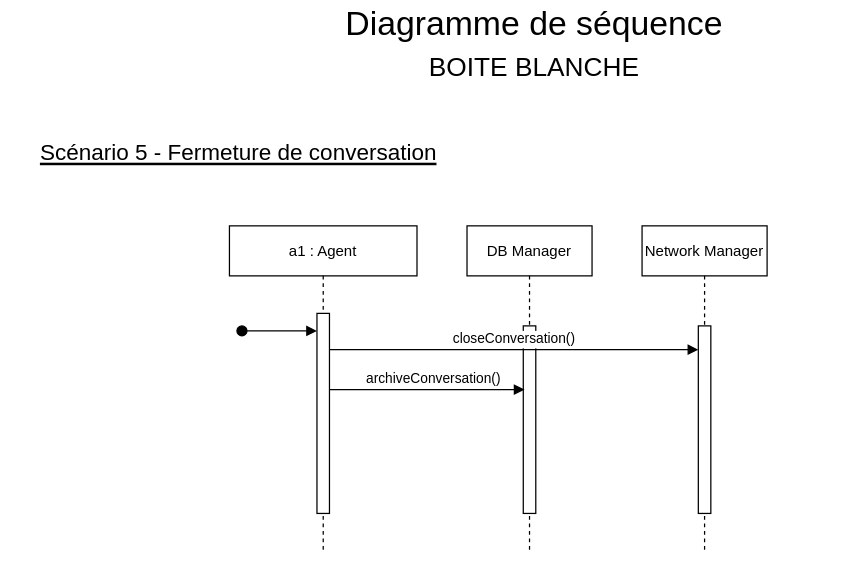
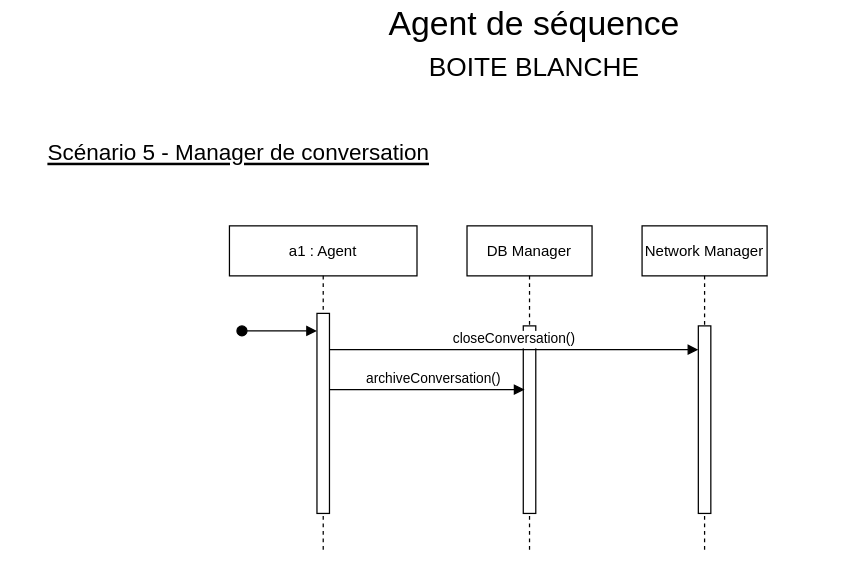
- <mxCell id="7" value="&lt;div style=&quot;font-size: 27px;&quot;&gt;&lt;font style=&quot;font-size: 27px;&quot;&gt;&lt;span style=&quot;&quot;&gt;Diagramme de séquence&lt;/span&gt; &lt;br&gt;&lt;/font&gt;&lt;/div&gt;&lt;div style=&quot;font-size: 27px;&quot;&gt;&lt;font style=&quot;font-size: 21px;&quot;&gt;BOITE BLANCHE&lt;/font&gt;&lt;/div&gt;" style="text;html=1;strokeColor=none;fillColor=none;align=center;verticalAlign=middle;whiteSpace=wrap;rounded=0;" vertex="1" parent="1"><mxGeometry x="197" y="20" width="460" height="30" as="geometry" /></mxCell>
+ <mxCell id="7" value="&lt;div style=&quot;font-size: 27px;&quot;&gt;&lt;font style=&quot;font-size: 27px;&quot;&gt;&lt;span style=&quot;&quot;&gt;Agent de séquence&lt;/span&gt; &lt;br&gt;&lt;/font&gt;&lt;/div&gt;&lt;div style=&quot;font-size: 27px;&quot;&gt;&lt;font style=&quot;font-size: 21px;&quot;&gt;BOITE BLANCHE&lt;/font&gt;&lt;/div&gt;" style="text;html=1;strokeColor=none;fillColor=none;align=center;verticalAlign=middle;whiteSpace=wrap;rounded=0;" vertex="1" parent="1"><mxGeometry x="197" y="20" width="460" height="30" as="geometry" /></mxCell>
- <mxCell id="8" value="&lt;u&gt;&lt;font style=&quot;font-size: 18px;&quot;&gt;Scénario 5 - Fermeture de conversation&lt;br&gt;&lt;/font&gt;&lt;/u&gt;" style="text;html=1;align=center;verticalAlign=middle;resizable=0;points=[];autosize=1;strokeColor=none;fillColor=none;fontSize=21;" vertex="1" parent="1"><mxGeometry x="20" y="100" width="340" height="40" as="geometry" /></mxCell>
+ <mxCell id="8" value="&lt;u&gt;&lt;font style=&quot;font-size: 18px;&quot;&gt;Scénario 5 - Manager de conversation&lt;br&gt;&lt;/font&gt;&lt;/u&gt;" style="text;html=1;align=center;verticalAlign=middle;resizable=0;points=[];autosize=1;strokeColor=none;fillColor=none;fontSize=21;" vertex="1" parent="1"><mxGeometry x="20" y="100" width="340" height="40" as="geometry" /></mxCell>
